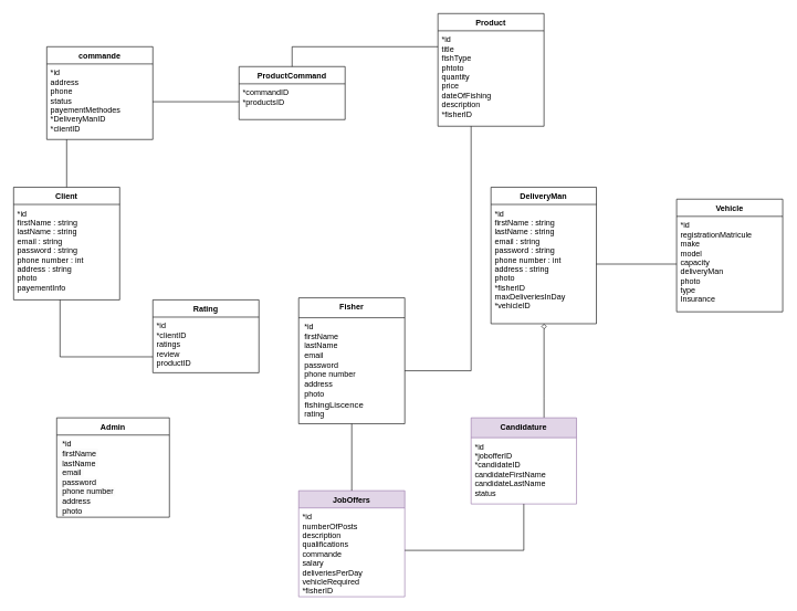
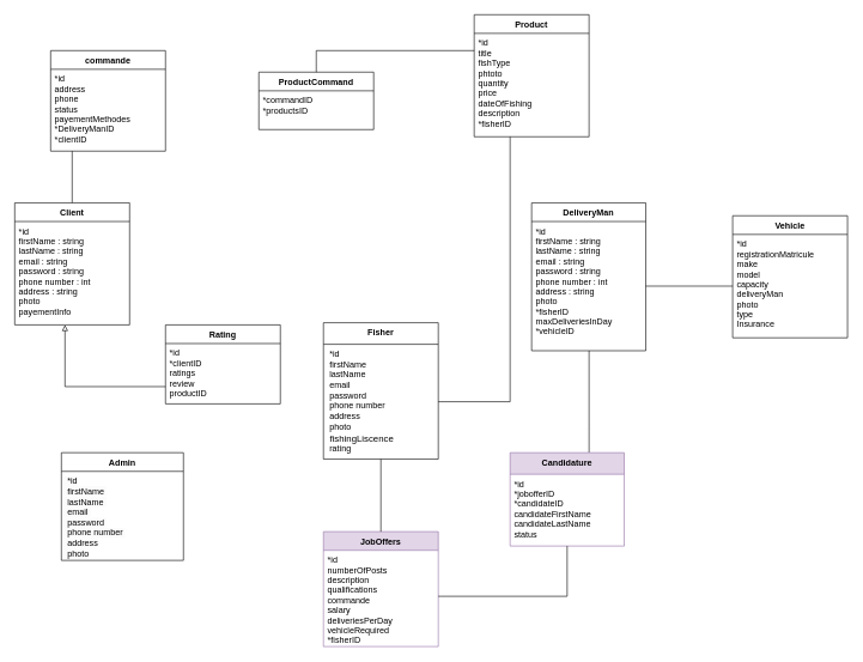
- <mxCell id="23" style="edgeStyle=orthogonalEdgeStyle;rounded=0;orthogonalLoop=1;jettySize=auto;html=1;exitX=1;exitY=0.5;exitDx=0;exitDy=0;endArrow=none;endFill=0;" edge="1" parent="1" source="18" target="22"><mxGeometry relative="1" as="geometry" /></mxCell>
- <mxCell id="32" style="edgeStyle=orthogonalEdgeStyle;rounded=0;orthogonalLoop=1;jettySize=auto;html=1;endArrow=none;endFill=0;" edge="1" parent="1" source="20" target="10"><mxGeometry relative="1" as="geometry"><Array as="points"><mxPoint x="90" y="538" /></Array></mxGeometry></mxCell>
+ <mxCell id="32" style="edgeStyle=orthogonalEdgeStyle;rounded=0;orthogonalLoop=1;jettySize=auto;html=1;endArrow=block;endFill=0;" edge="1" parent="1" source="20" target="10"><mxGeometry relative="1" as="geometry"><Array as="points"><mxPoint x="90" y="538" /></Array></mxGeometry></mxCell>
- <mxCell id="28" style="edgeStyle=orthogonalEdgeStyle;rounded=0;orthogonalLoop=1;jettySize=auto;html=1;endArrow=diamond;endFill=0;" edge="1" parent="1" source="29" target="6"><mxGeometry relative="1" as="geometry"><Array as="points"><mxPoint x="820" y="600" /><mxPoint x="820" y="600" /></Array></mxGeometry></mxCell>
+ <mxCell id="28" style="edgeStyle=orthogonalEdgeStyle;rounded=0;orthogonalLoop=1;jettySize=auto;html=1;endArrow=none;endFill=0;" edge="1" parent="1" source="29" target="6"><mxGeometry relative="1" as="geometry"><Array as="points"><mxPoint x="820" y="600" /><mxPoint x="820" y="600" /></Array></mxGeometry></mxCell>
